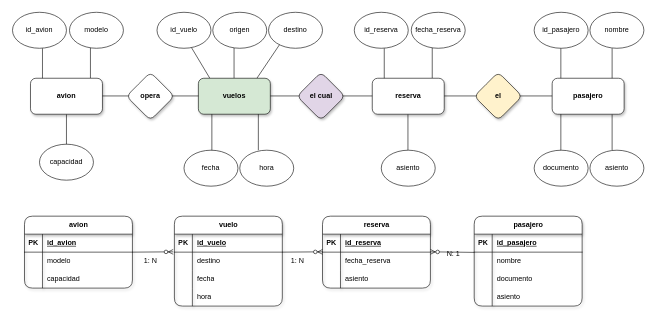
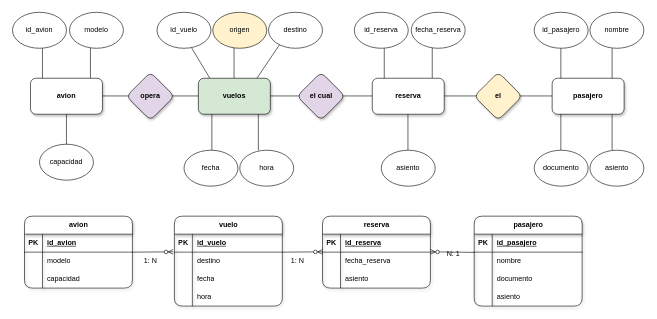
- <mxCell id="31" value="origen" style="ellipse;whiteSpace=wrap;html=1;" vertex="1" parent="1"><mxGeometry x="354" y="20" width="90" height="60" as="geometry" /></mxCell>
+ <mxCell id="31" value="origen" style="ellipse;whiteSpace=wrap;html=1;fillColor=#fff2cc;" vertex="1" parent="1"><mxGeometry x="354" y="20" width="90" height="60" as="geometry" /></mxCell>
- <mxCell id="24" value="&lt;b&gt;opera&lt;/b&gt;" style="rhombus;whiteSpace=wrap;html=1;shadow=1;rounded=1;" vertex="1" parent="1"><mxGeometry x="210" y="120" width="80" height="80" as="geometry" /></mxCell>
+ <mxCell id="24" value="&lt;b&gt;opera&lt;/b&gt;" style="rhombus;whiteSpace=wrap;html=1;shadow=1;rounded=1;fillColor=#e1d5e7;" vertex="1" parent="1"><mxGeometry x="210" y="120" width="80" height="80" as="geometry" /></mxCell>
